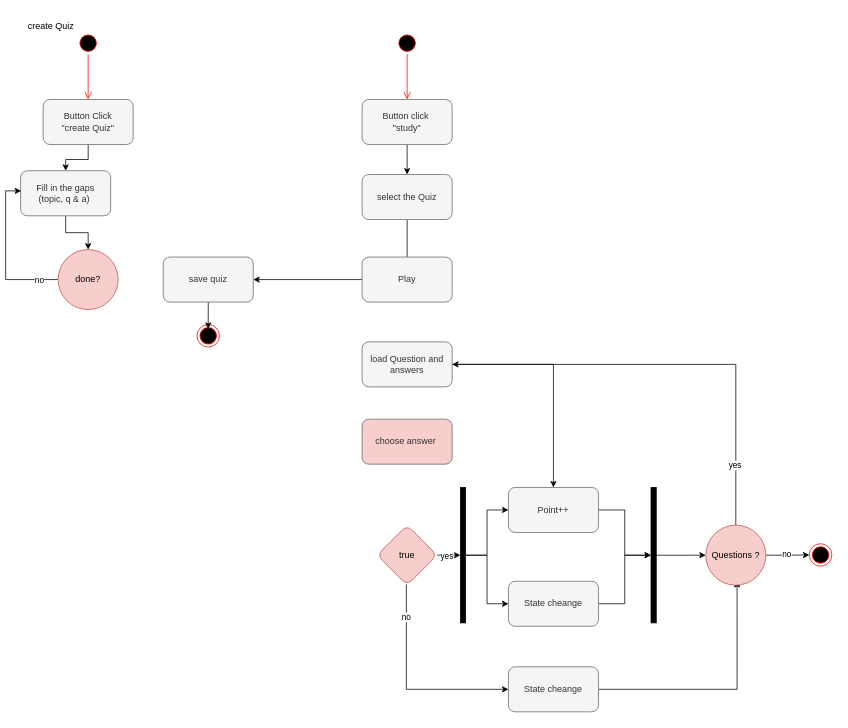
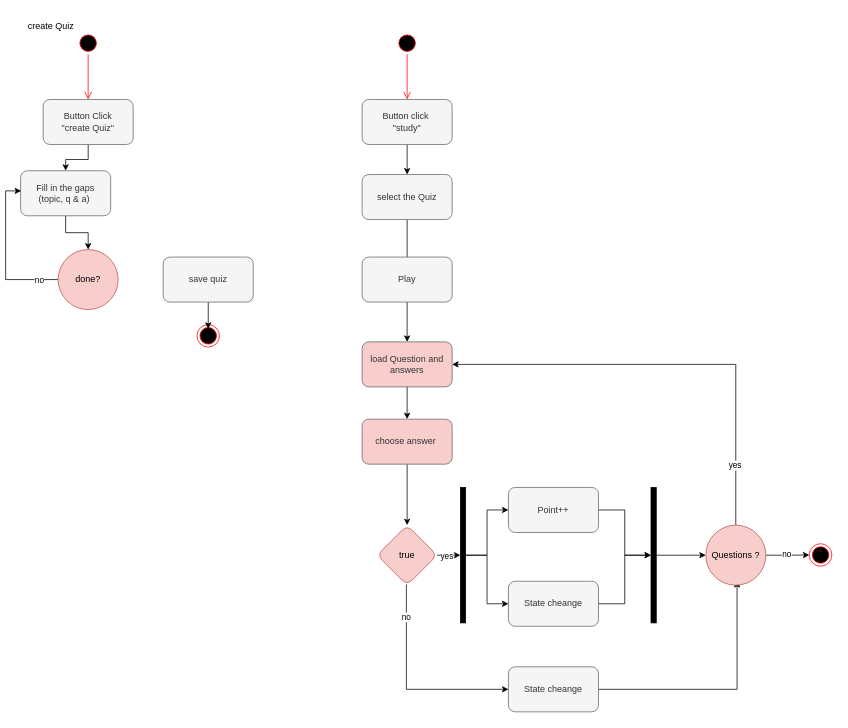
- <mxCell id="21" value="" style="edgeStyle=orthogonalEdgeStyle;rounded=0;orthogonalLoop=1;jettySize=auto;html=1;" edge="1" parent="1" source="22" target="13"><mxGeometry relative="1" as="geometry" /></mxCell>
+ <mxCell id="21" value="" style="edgeStyle=orthogonalEdgeStyle;rounded=0;orthogonalLoop=1;jettySize=auto;html=1;" edge="1" parent="1" source="22" target="24"><mxGeometry relative="1" as="geometry" /></mxCell>
- <mxCell id="24" value="load Question and answers" style="whiteSpace=wrap;html=1;fillColor=#f5f5f5;strokeColor=#666666;fontColor=#333333;rounded=1;" vertex="1" parent="1"><mxGeometry x="476" y="455" width="120" height="60" as="geometry" /></mxCell>
+ <mxCell id="24" value="load Question and answers" style="whiteSpace=wrap;html=1;fillColor=#f8cecc;strokeColor=#666666;fontColor=#333333;rounded=1;" vertex="1" parent="1"><mxGeometry x="476" y="455" width="120" height="60" as="geometry" /></mxCell>
- <mxCell id="23" value="" style="edgeStyle=orthogonalEdgeStyle;rounded=0;orthogonalLoop=1;jettySize=auto;html=1;" edge="1" parent="1" source="24" target="33"><mxGeometry relative="1" as="geometry" /></mxCell>
+ <mxCell id="23" value="" style="edgeStyle=orthogonalEdgeStyle;rounded=0;orthogonalLoop=1;jettySize=auto;html=1;" edge="1" parent="1" source="24" target="26"><mxGeometry relative="1" as="geometry" /></mxCell>
+ <mxCell id="25" value="" style="edgeStyle=orthogonalEdgeStyle;rounded=0;orthogonalLoop=1;jettySize=auto;html=1;" edge="1" parent="1" source="26" target="31"><mxGeometry relative="1" as="geometry" /></mxCell>
